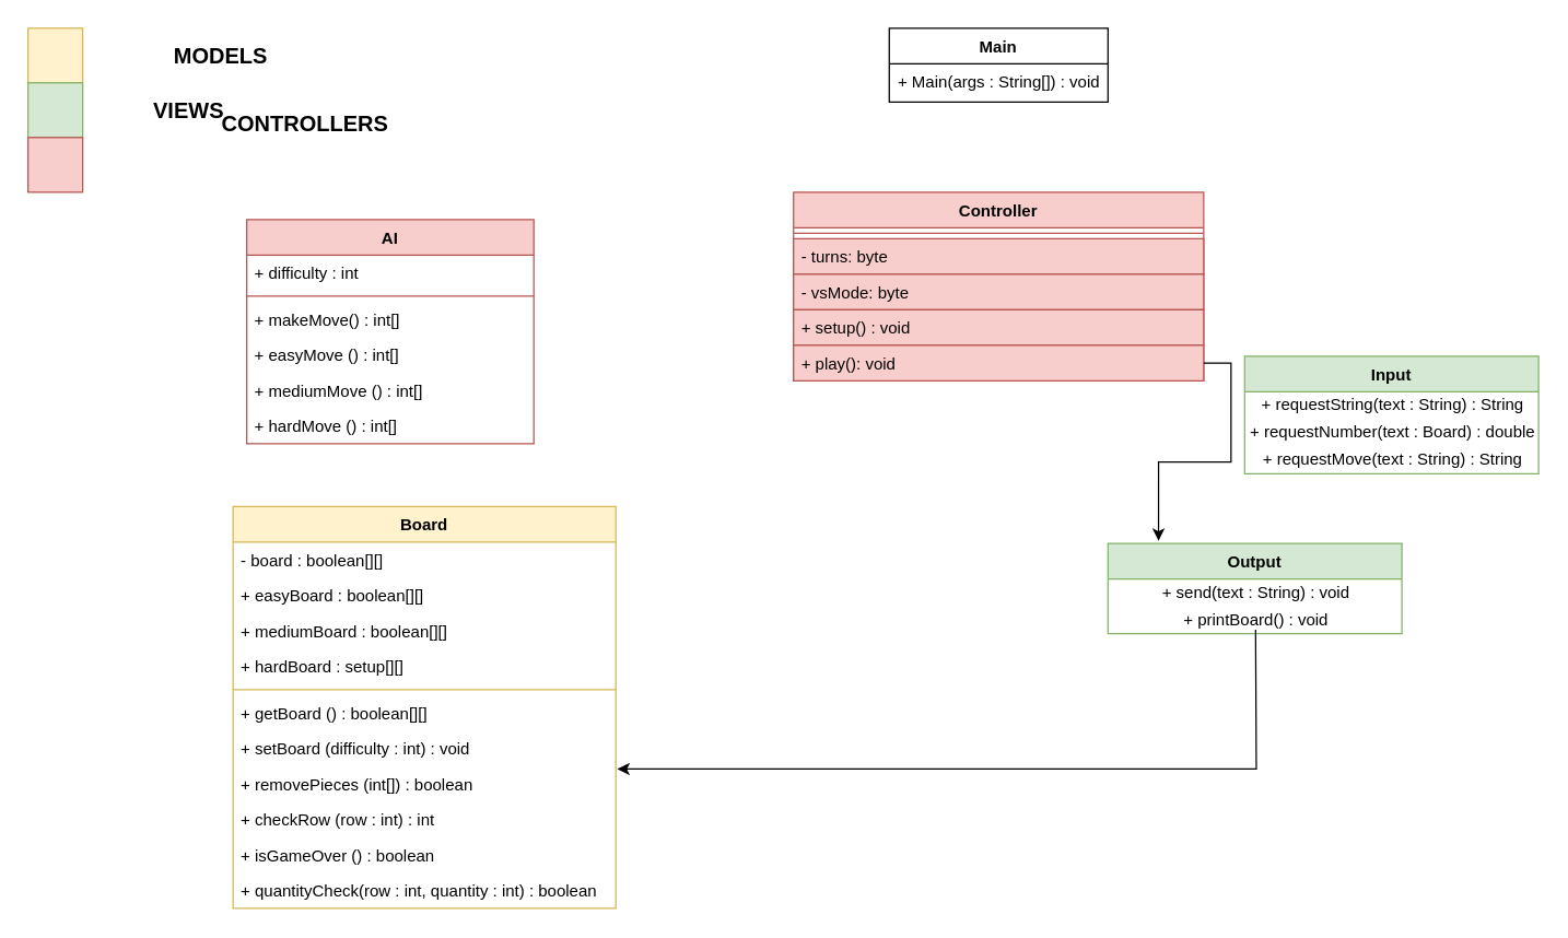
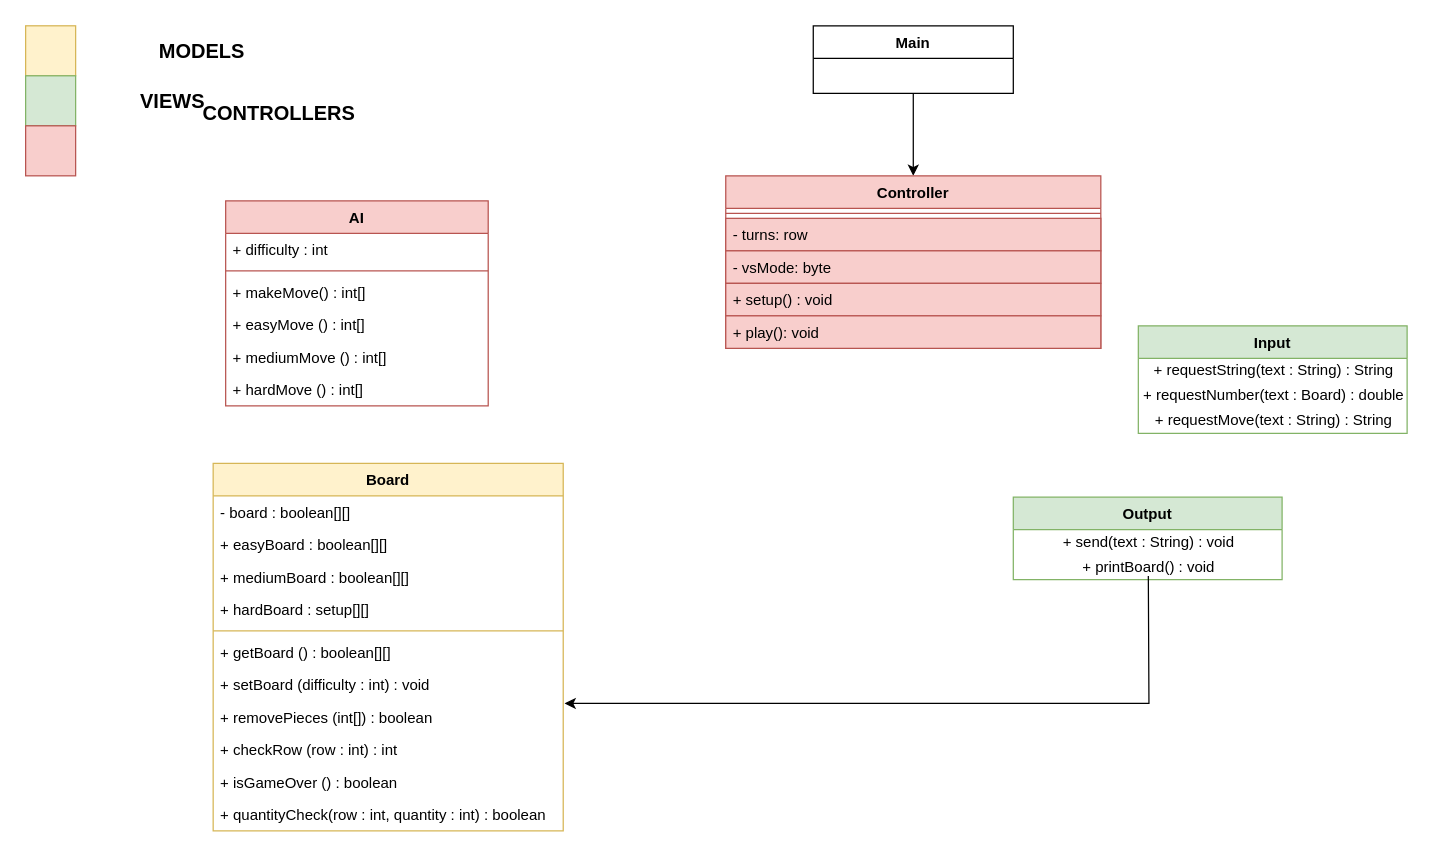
- <mxCell id="10" value="+ Main(args : String[]) : void&lt;br&gt;" style="text;html=1;align=center;verticalAlign=middle;resizable=0;points=[];autosize=1;" parent="1" vertex="1"><mxGeometry x="650" y="50" width="160" height="20" as="geometry" /></mxCell>
+ <mxCell id="5" style="edgeStyle=orthogonalEdgeStyle;rounded=0;orthogonalLoop=1;jettySize=auto;html=1;" parent="1" source="6" target="18" edge="1"><mxGeometry relative="1" as="geometry" /></mxCell>
- <mxCell id="20" value="- turns: byte" style="text;strokeColor=#b85450;fillColor=#f8cecc;align=left;verticalAlign=top;spacingLeft=4;spacingRight=4;overflow=hidden;rotatable=0;points=[[0,0.5],[1,0.5]];portConstraint=eastwest;" parent="18" vertex="1"><mxGeometry y="34" width="300" height="26" as="geometry" /></mxCell>
+ <mxCell id="20" value="- turns: row" style="text;strokeColor=#b85450;fillColor=#f8cecc;align=left;verticalAlign=top;spacingLeft=4;spacingRight=4;overflow=hidden;rotatable=0;points=[[0,0.5],[1,0.5]];portConstraint=eastwest;" parent="18" vertex="1"><mxGeometry y="34" width="300" height="26" as="geometry" /></mxCell>
- <mxCell id="36" style="edgeStyle=orthogonalEdgeStyle;rounded=0;orthogonalLoop=1;jettySize=auto;html=1;entryX=0.172;entryY=-0.03;entryDx=0;entryDy=0;entryPerimeter=0;" parent="1" source="23" target="15" edge="1"><mxGeometry relative="1" as="geometry"><mxPoint x="880" y="400" as="targetPoint" /></mxGeometry></mxCell>
